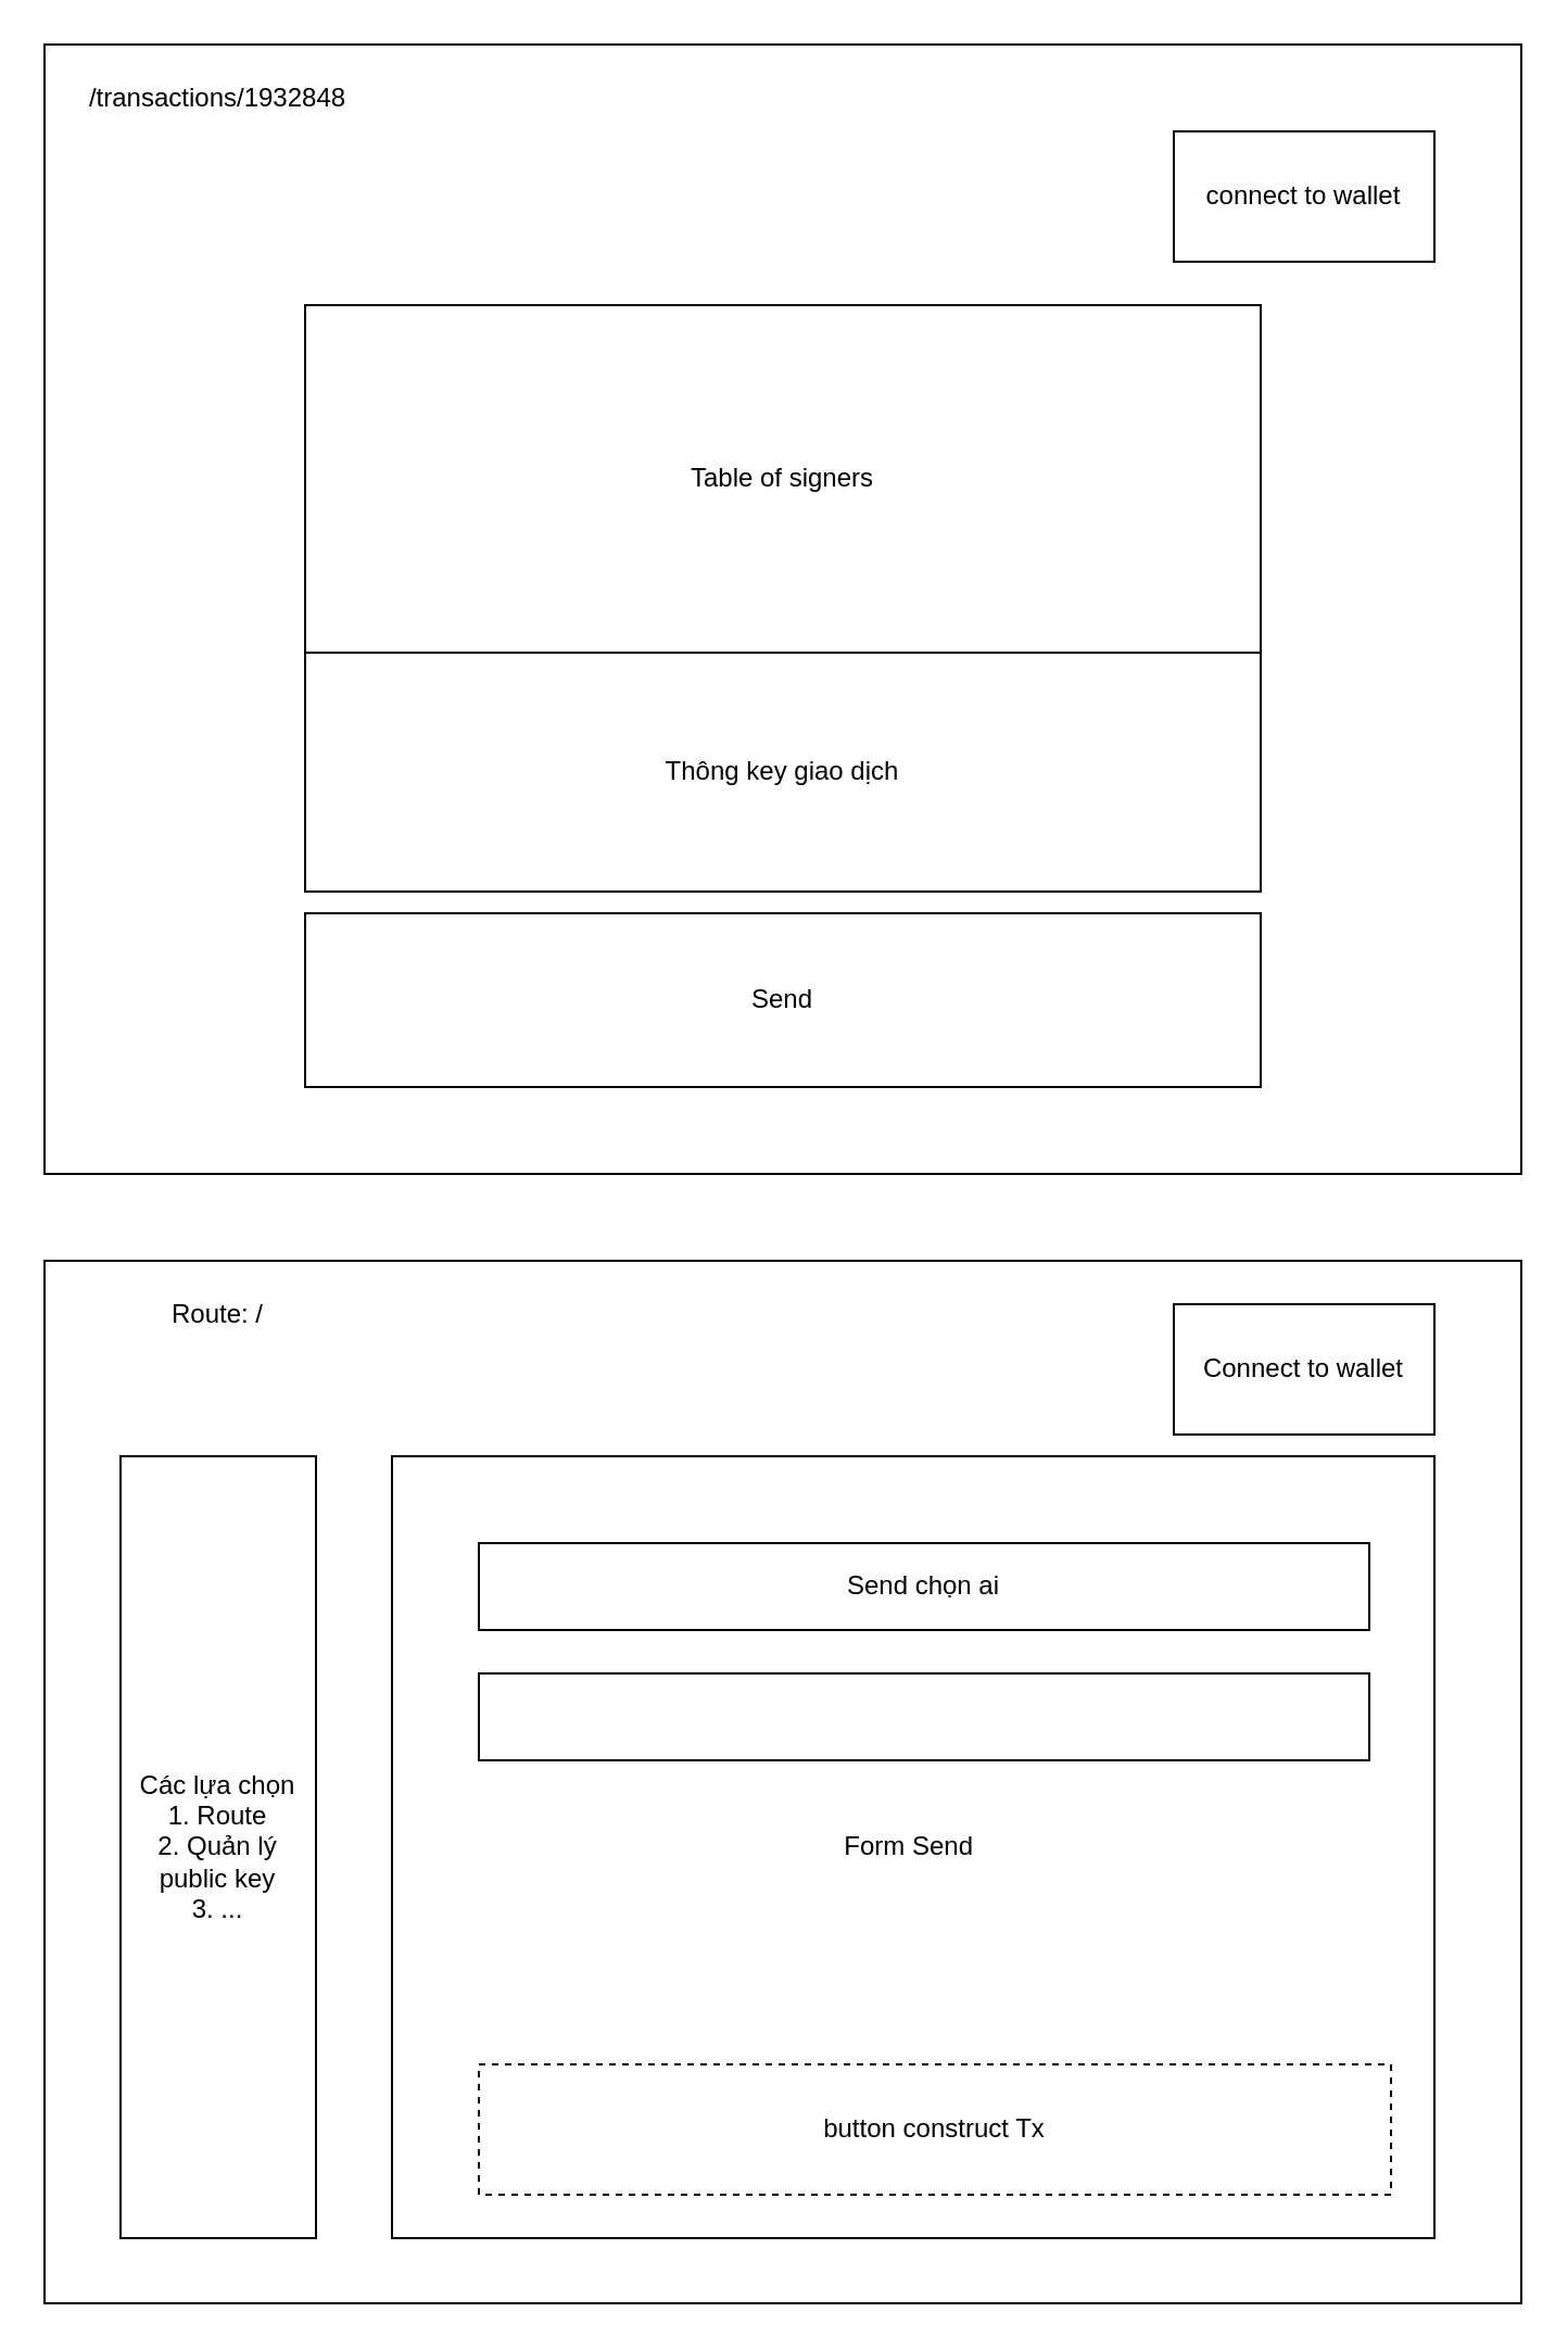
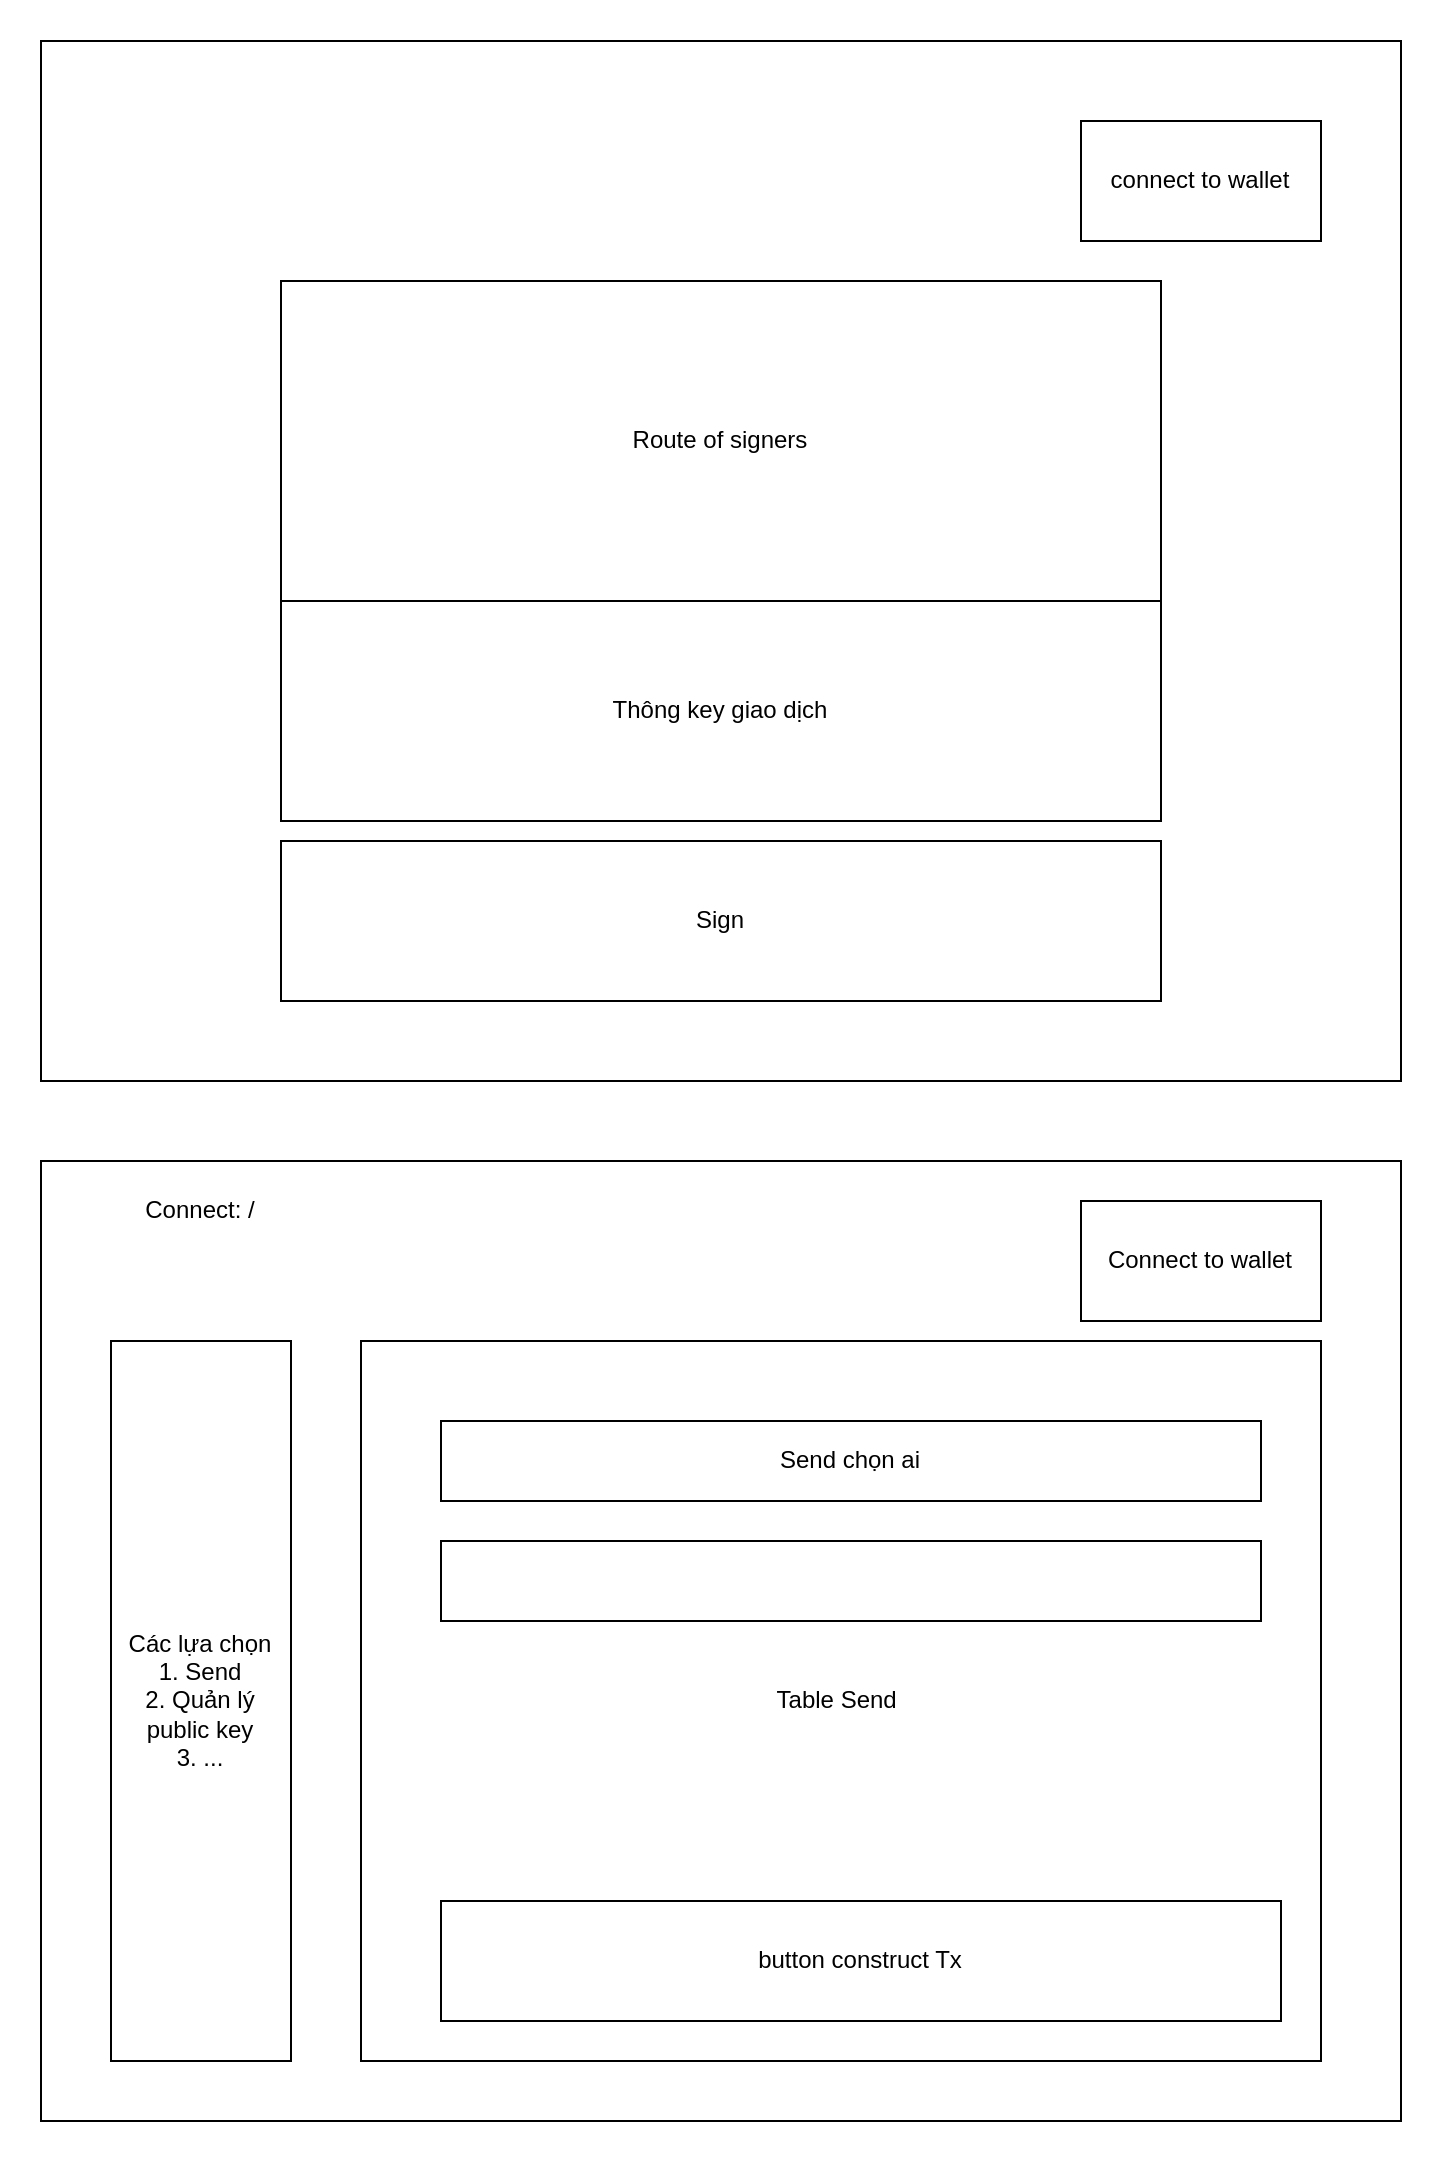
- <mxCell id="3" value="/transactions/1932848" style="text;html=1;strokeColor=none;fillColor=none;align=center;verticalAlign=middle;whiteSpace=wrap;rounded=0;" vertex="1" parent="1"><mxGeometry x="20" y="20" width="160" height="50" as="geometry" /></mxCell>
- <mxCell id="4" value="Table of signers" style="rounded=0;whiteSpace=wrap;html=1;" vertex="1" parent="1"><mxGeometry x="140" y="140" width="440" height="160" as="geometry" /></mxCell>
+ <mxCell id="4" value="Route of signers" style="rounded=0;whiteSpace=wrap;html=1;" vertex="1" parent="1"><mxGeometry x="140" y="140" width="440" height="160" as="geometry" /></mxCell>
- <mxCell id="6" value="Send" style="rounded=0;whiteSpace=wrap;html=1;" vertex="1" parent="1"><mxGeometry x="140" y="420" width="440" height="80" as="geometry" /></mxCell>
+ <mxCell id="6" value="Sign" style="rounded=0;whiteSpace=wrap;html=1;" vertex="1" parent="1"><mxGeometry x="140" y="420" width="440" height="80" as="geometry" /></mxCell>
- <mxCell id="9" value="Route: /" style="text;html=1;strokeColor=none;fillColor=none;align=center;verticalAlign=middle;whiteSpace=wrap;rounded=0;" vertex="1" parent="1"><mxGeometry x="20" y="580" width="160" height="50" as="geometry" /></mxCell>
+ <mxCell id="9" value="Connect: /" style="text;html=1;strokeColor=none;fillColor=none;align=center;verticalAlign=middle;whiteSpace=wrap;rounded=0;" vertex="1" parent="1"><mxGeometry x="20" y="580" width="160" height="50" as="geometry" /></mxCell>
- <mxCell id="12" value="Các lựa chọn&lt;br&gt;1. Route&lt;br&gt;2. Quản lý public key&lt;br&gt;3. ..." style="rounded=0;whiteSpace=wrap;html=1;" vertex="1" parent="1"><mxGeometry x="55" y="670" width="90" height="360" as="geometry" /></mxCell>
+ <mxCell id="12" value="Các lựa chọn&lt;br&gt;1. Send&lt;br&gt;2. Quản lý public key&lt;br&gt;3. ..." style="rounded=0;whiteSpace=wrap;html=1;" vertex="1" parent="1"><mxGeometry x="55" y="670" width="90" height="360" as="geometry" /></mxCell>
- <mxCell id="11" value="Form Send&amp;nbsp;" style="rounded=0;whiteSpace=wrap;html=1;" vertex="1" parent="1"><mxGeometry x="180" y="670" width="480" height="360" as="geometry" /></mxCell>
+ <mxCell id="11" value="Table Send&amp;nbsp;" style="rounded=0;whiteSpace=wrap;html=1;" vertex="1" parent="1"><mxGeometry x="180" y="670" width="480" height="360" as="geometry" /></mxCell>
- <mxCell id="15" value="button construct Tx" style="rounded=0;whiteSpace=wrap;html=1;dashed=1;" vertex="1" parent="1"><mxGeometry x="220" y="950" width="420" height="60" as="geometry" /></mxCell>
+ <mxCell id="15" value="button construct Tx" style="rounded=0;whiteSpace=wrap;html=1;" vertex="1" parent="1"><mxGeometry x="220" y="950" width="420" height="60" as="geometry" /></mxCell>
